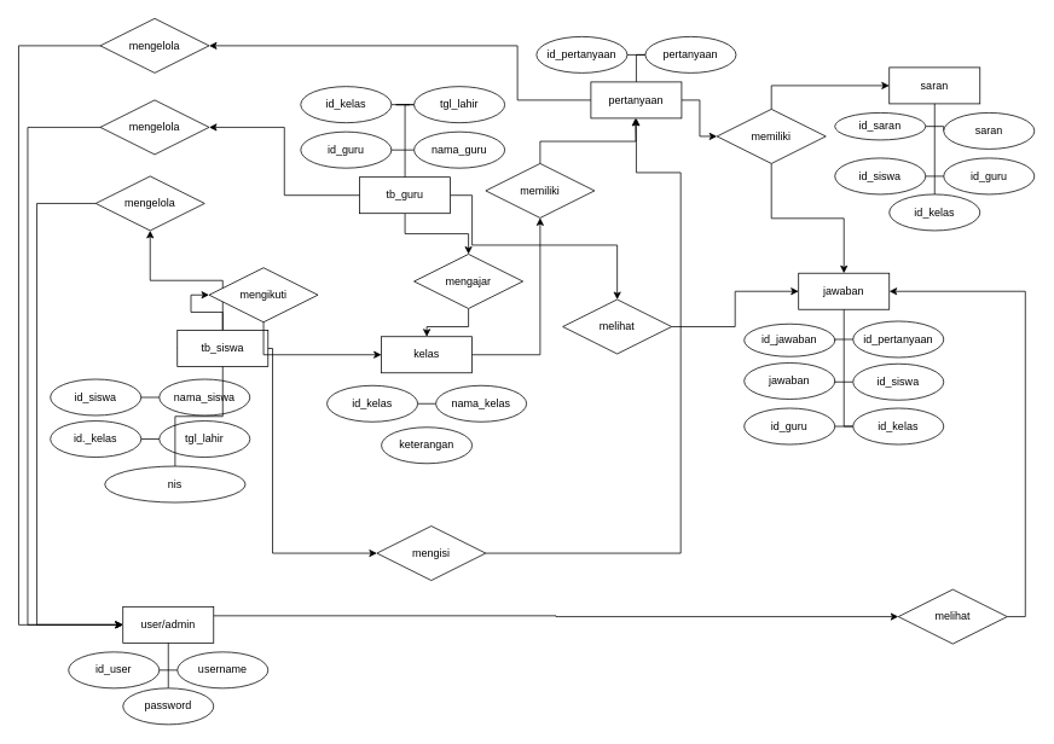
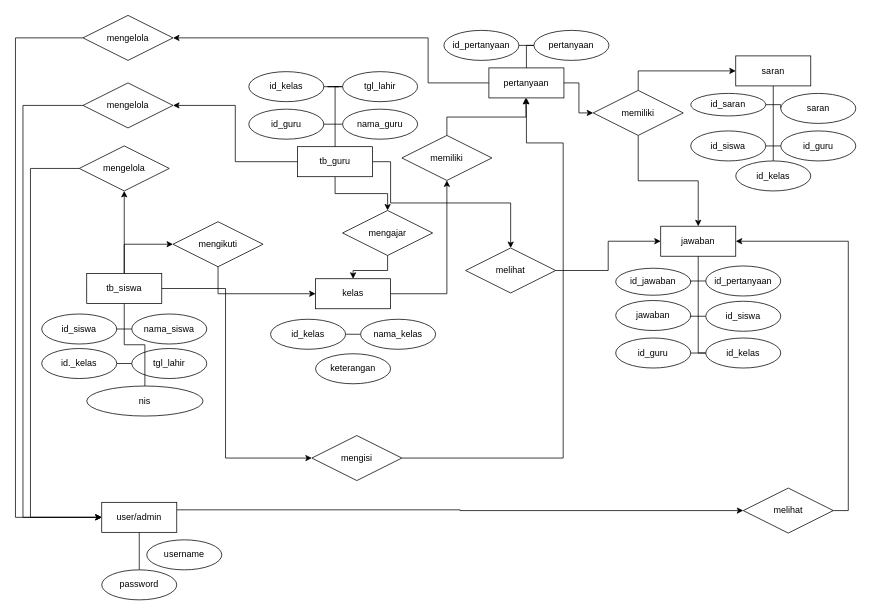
- <mxCell id="12" value="tb_siswa" style="whiteSpace=wrap;html=1;align=center;" parent="1" vertex="1"><mxGeometry x="195" y="364" width="100" height="40" as="geometry" /></mxCell>
+ <mxCell id="12" value="tb_siswa" style="whiteSpace=wrap;html=1;align=center;" parent="1" vertex="1"><mxGeometry x="115" y="364" width="100" height="40" as="geometry" /></mxCell>
- <mxCell id="5" value="id_user" style="ellipse;whiteSpace=wrap;html=1;align=center;" parent="1" vertex="1"><mxGeometry x="75" y="719" width="100" height="40" as="geometry" /></mxCell>
- <mxCell id="4" style="edgeStyle=orthogonalEdgeStyle;rounded=0;orthogonalLoop=1;jettySize=auto;html=1;exitX=1;exitY=0.5;exitDx=0;exitDy=0;entryX=0;entryY=0.5;entryDx=0;entryDy=0;endArrow=none;endFill=0;" edge="1" parent="1" source="5" target="6"><mxGeometry relative="1" as="geometry" /></mxCell>
